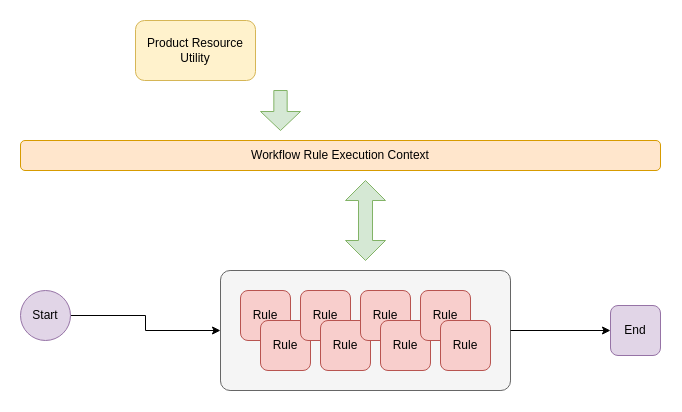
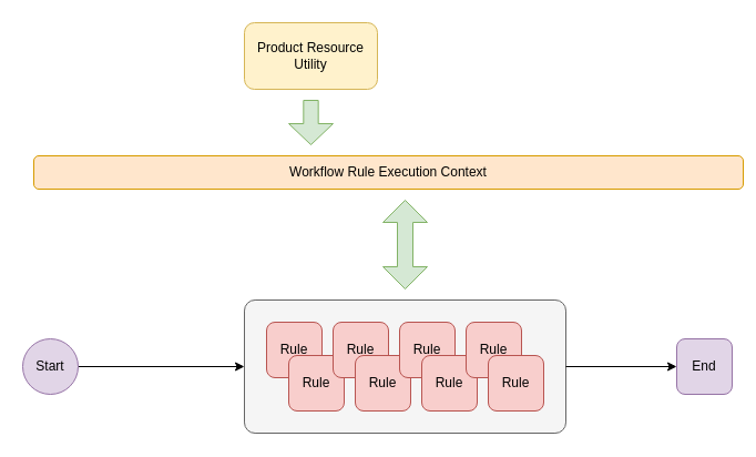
- <mxCell id="17" value="Product Resource Utility" style="rounded=1;whiteSpace=wrap;html=1;fillColor=#fff2cc;strokeColor=#d6b656;" parent="1" vertex="1"><mxGeometry x="135" y="20" width="120" height="60" as="geometry" /></mxCell>
+ <mxCell id="17" value="Product Resource Utility" style="rounded=1;whiteSpace=wrap;html=1;fillColor=#fff2cc;strokeColor=#d6b656;" parent="1" vertex="1"><mxGeometry x="220" y="20" width="120" height="60" as="geometry" /></mxCell>
- <mxCell id="12" value="Workflow Rule Execution Context" style="rounded=1;whiteSpace=wrap;html=1;fillColor=#ffe6cc;strokeColor=#d79b00;" parent="1" vertex="1"><mxGeometry x="20" y="140" width="640" height="30" as="geometry" /></mxCell>
+ <mxCell id="12" value="Workflow Rule Execution Context" style="rounded=1;whiteSpace=wrap;html=1;fillColor=#ffe6cc;strokeColor=#d79b00;" parent="1" vertex="1"><mxGeometry x="30" y="140" width="640" height="30" as="geometry" /></mxCell>
- <mxCell id="14" value="Start" style="ellipse;whiteSpace=wrap;html=1;aspect=fixed;fillColor=#e1d5e7;strokeColor=#9673a6;" parent="1" vertex="1"><mxGeometry x="20" y="290" width="50" height="50" as="geometry" /></mxCell>
+ <mxCell id="14" value="Start" style="ellipse;whiteSpace=wrap;html=1;aspect=fixed;fillColor=#e1d5e7;strokeColor=#9673a6;" parent="1" vertex="1"><mxGeometry x="20" y="305" width="50" height="50" as="geometry" /></mxCell>
